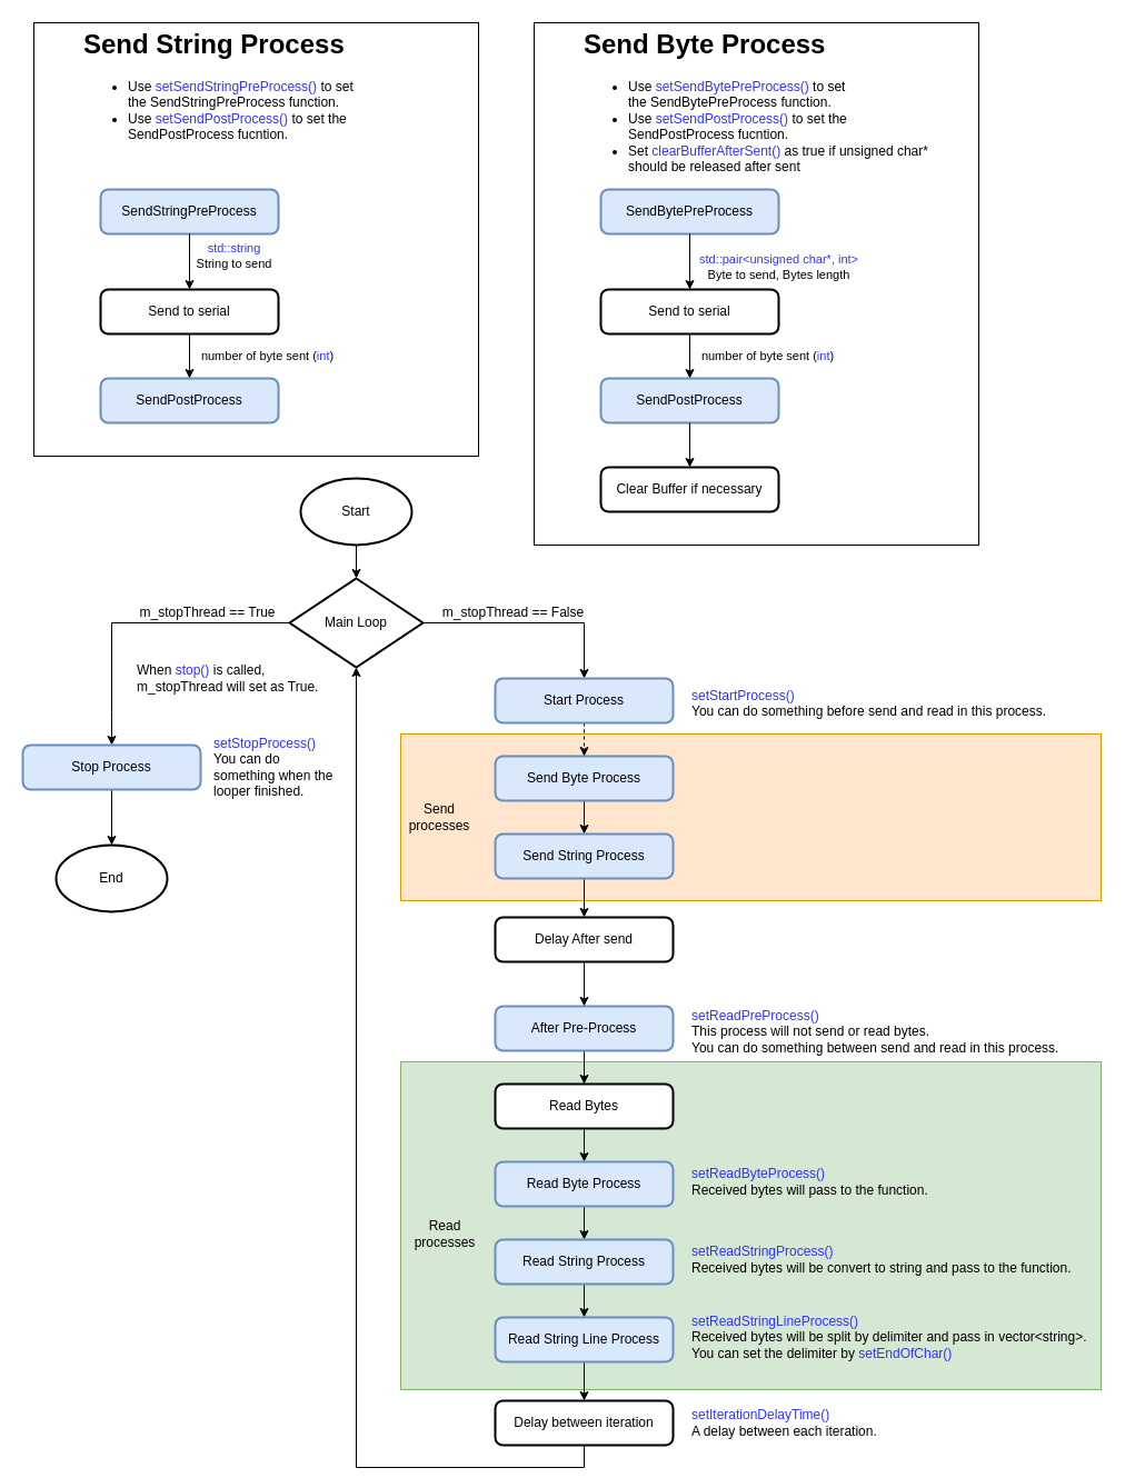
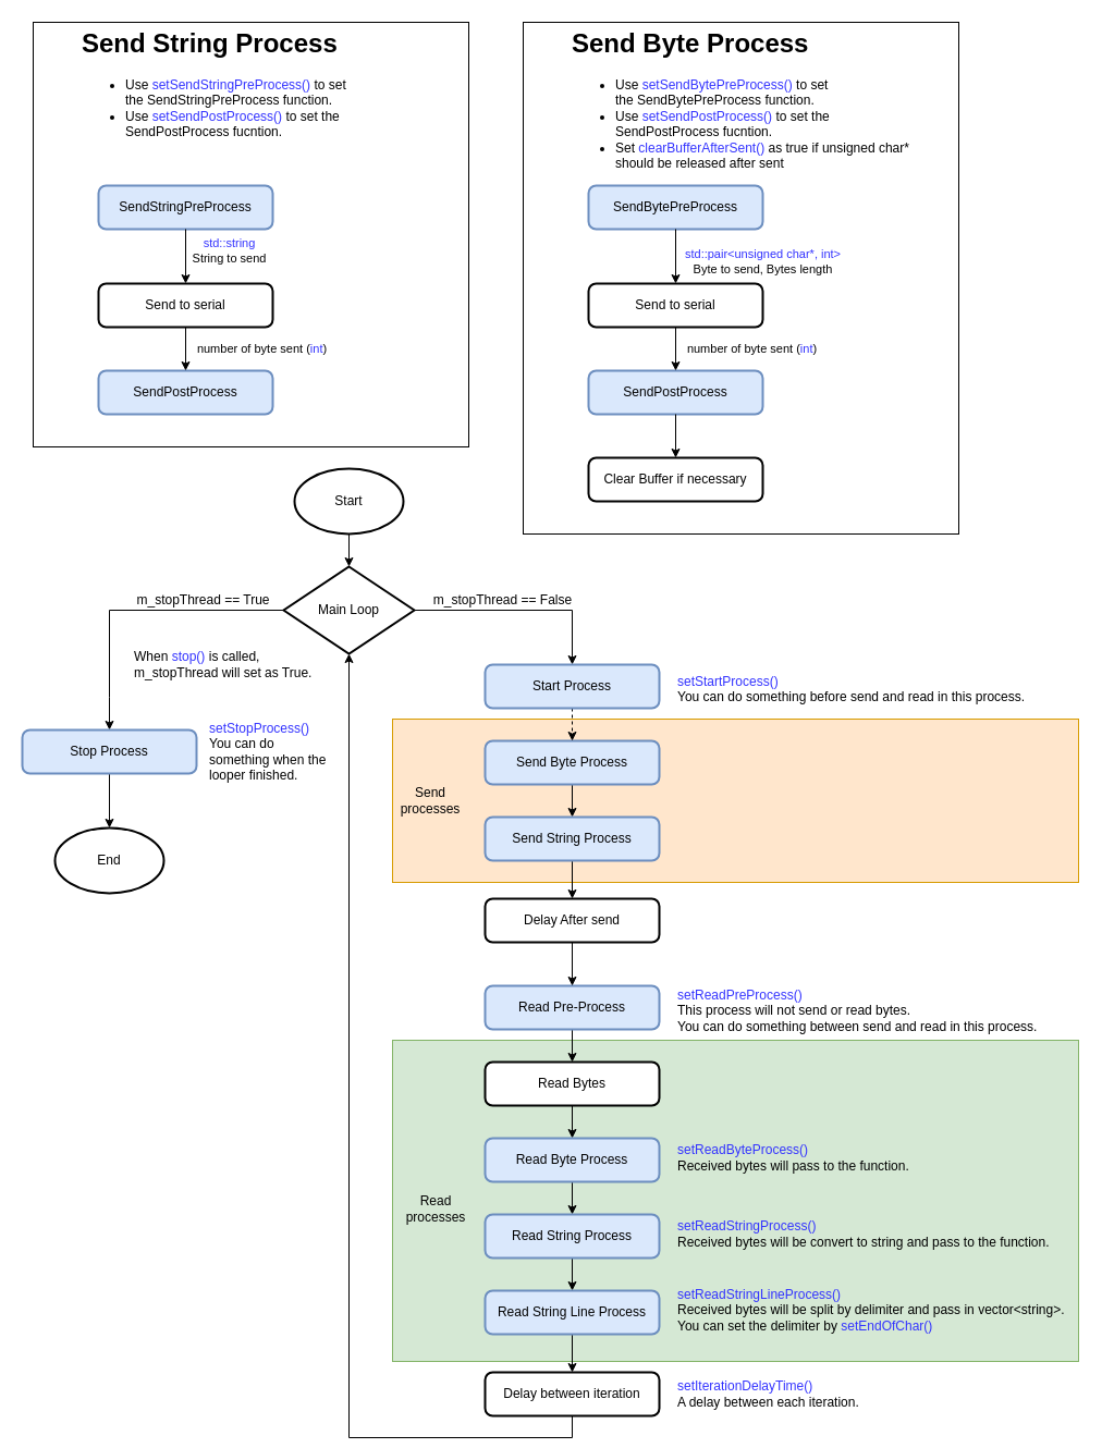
- <mxCell id="31" value="After Pre-Process" style="rounded=1;whiteSpace=wrap;html=1;absoluteArcSize=1;arcSize=14;strokeWidth=2;fillColor=#dae8fc;strokeColor=#6c8ebf;" parent="1" vertex="1"><mxGeometry x="445" y="905" width="160" height="40" as="geometry" /></mxCell>
+ <mxCell id="31" value="Read Pre-Process" style="rounded=1;whiteSpace=wrap;html=1;absoluteArcSize=1;arcSize=14;strokeWidth=2;fillColor=#dae8fc;strokeColor=#6c8ebf;" parent="1" vertex="1"><mxGeometry x="445" y="905" width="160" height="40" as="geometry" /></mxCell>
